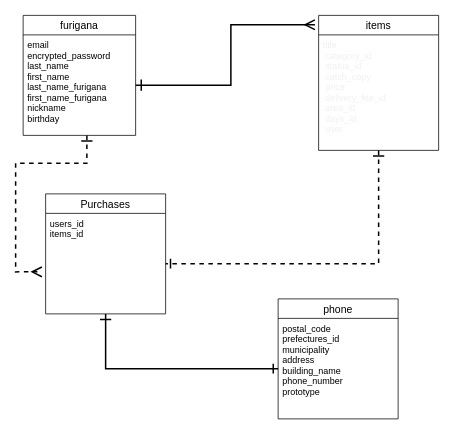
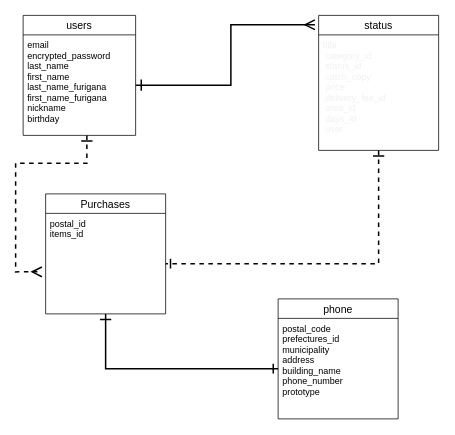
- <mxCell id="9" value="furigana" style="swimlane;fontStyle=0;childLayout=stackLayout;horizontal=1;startSize=26;horizontalStack=0;resizeParent=1;resizeParentMax=0;resizeLast=0;collapsible=1;marginBottom=0;align=center;fontSize=14;spacingBottom=0;" vertex="1" parent="1"><mxGeometry x="30" y="20" width="150" height="160" as="geometry" /></mxCell>
+ <mxCell id="9" value="users" style="swimlane;fontStyle=0;childLayout=stackLayout;horizontal=1;startSize=26;horizontalStack=0;resizeParent=1;resizeParentMax=0;resizeLast=0;collapsible=1;marginBottom=0;align=center;fontSize=14;spacingBottom=0;" vertex="1" parent="1"><mxGeometry x="30" y="20" width="150" height="160" as="geometry" /></mxCell>
- <mxCell id="11" value="items" style="swimlane;fontStyle=0;childLayout=stackLayout;horizontal=1;startSize=26;horizontalStack=0;resizeParent=1;resizeParentMax=0;resizeLast=0;collapsible=1;marginBottom=0;align=center;fontSize=14;" vertex="1" parent="1"><mxGeometry x="424" y="20" width="160" height="180" as="geometry" /></mxCell>
+ <mxCell id="11" value="status" style="swimlane;fontStyle=0;childLayout=stackLayout;horizontal=1;startSize=26;horizontalStack=0;resizeParent=1;resizeParentMax=0;resizeLast=0;collapsible=1;marginBottom=0;align=center;fontSize=14;" vertex="1" parent="1"><mxGeometry x="424" y="20" width="160" height="180" as="geometry" /></mxCell>
- <mxCell id="6" value="users_id&#10;items_id&#10;" style="text;strokeColor=none;fillColor=none;spacingLeft=4;spacingRight=4;overflow=hidden;rotatable=0;points=[[0,0.5],[1,0.5]];portConstraint=eastwest;fontSize=12;" vertex="1" parent="5"><mxGeometry y="26" width="160" height="134" as="geometry" /></mxCell>
+ <mxCell id="6" value="postal_id&#10;items_id&#10;" style="text;strokeColor=none;fillColor=none;spacingLeft=4;spacingRight=4;overflow=hidden;rotatable=0;points=[[0,0.5],[1,0.5]];portConstraint=eastwest;fontSize=12;" vertex="1" parent="5"><mxGeometry y="26" width="160" height="134" as="geometry" /></mxCell>
